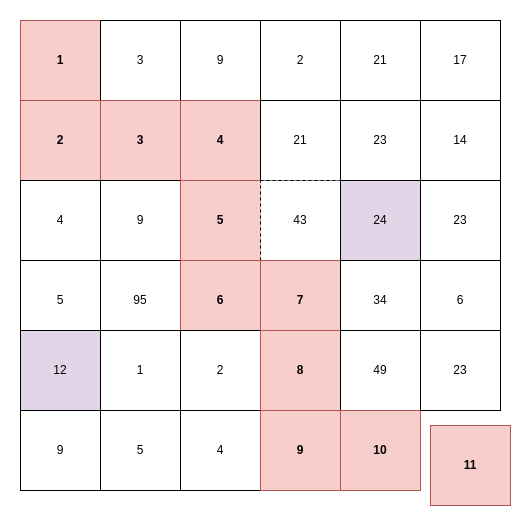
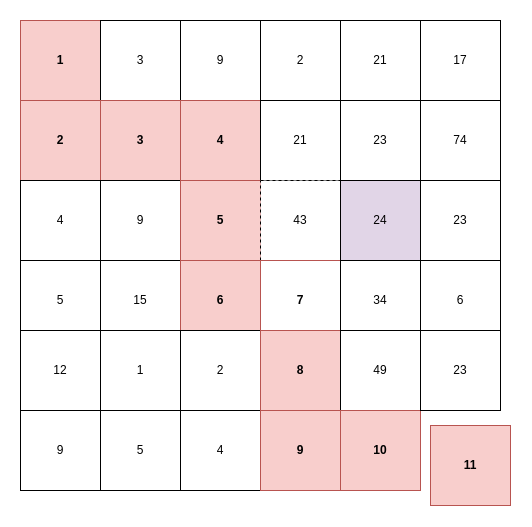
- <mxCell id="33" value="14" style="whiteSpace=wrap;html=1;aspect=fixed;" vertex="1" parent="1"><mxGeometry x="420" y="100" width="80" height="80" as="geometry" /></mxCell>
+ <mxCell id="33" value="74" style="whiteSpace=wrap;html=1;aspect=fixed;" vertex="1" parent="1"><mxGeometry x="420" y="100" width="80" height="80" as="geometry" /></mxCell>
- <mxCell id="18" value="95" style="whiteSpace=wrap;html=1;aspect=fixed;" vertex="1" parent="1"><mxGeometry x="100" y="260" width="80" height="80" as="geometry" /></mxCell>
+ <mxCell id="18" value="15" style="whiteSpace=wrap;html=1;aspect=fixed;" vertex="1" parent="1"><mxGeometry x="100" y="260" width="80" height="80" as="geometry" /></mxCell>
- <mxCell id="20" value="7" style="whiteSpace=wrap;html=1;aspect=fixed;fontStyle=1;fillColor=#f8cecc;strokeColor=#b85450;" vertex="1" parent="1"><mxGeometry x="260" y="260" width="80" height="80" as="geometry" /></mxCell>
+ <mxCell id="20" value="7" style="whiteSpace=wrap;html=1;aspect=fixed;fontStyle=1;fillColor=#ffffff;strokeColor=#b85450;" vertex="1" parent="1"><mxGeometry x="260" y="260" width="80" height="80" as="geometry" /></mxCell>
- <mxCell id="22" value="12" style="whiteSpace=wrap;html=1;aspect=fixed;fillColor=#e1d5e7;" vertex="1" parent="1"><mxGeometry y="330" width="80" height="80" as="geometry" x="20" /></mxCell>
+ <mxCell id="22" value="12" style="whiteSpace=wrap;html=1;aspect=fixed;" vertex="1" parent="1"><mxGeometry y="330" width="80" height="80" as="geometry" x="20" /></mxCell>
